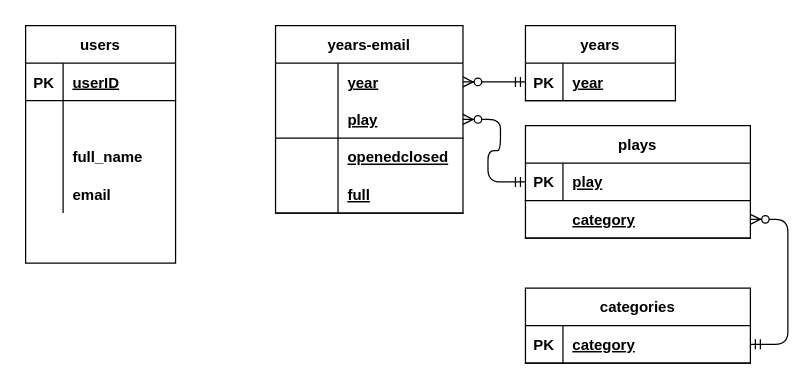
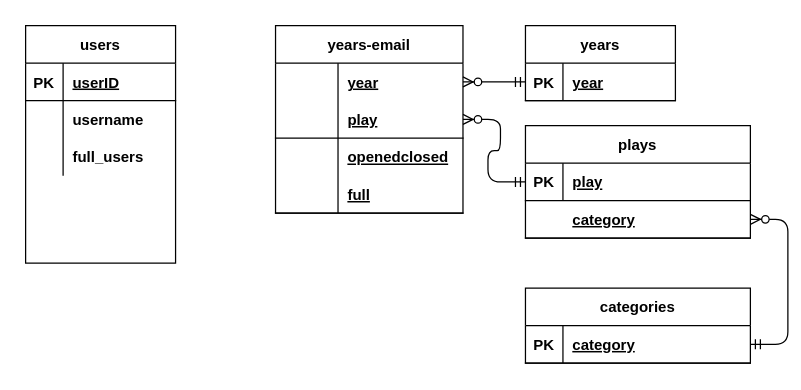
+ <mxCell id="8" value="username" style="shape=partialRectangle;connectable=0;fillColor=none;top=0;left=0;bottom=0;right=0;align=left;spacingLeft=6;overflow=hidden;fontStyle=1" parent="6" vertex="1"><mxGeometry x="30" width="90" height="30" as="geometry" /></mxCell>
- <mxCell id="11" value="full_name" style="shape=partialRectangle;connectable=0;fillColor=none;top=0;left=0;bottom=0;right=0;align=left;spacingLeft=6;overflow=hidden;fontStyle=1" parent="9" vertex="1"><mxGeometry x="30" width="90" height="30" as="geometry" /></mxCell>
+ <mxCell id="11" value="full_users" style="shape=partialRectangle;connectable=0;fillColor=none;top=0;left=0;bottom=0;right=0;align=left;spacingLeft=6;overflow=hidden;fontStyle=1" parent="9" vertex="1"><mxGeometry x="30" width="90" height="30" as="geometry" /></mxCell>
- <mxCell id="14" value="email" style="shape=partialRectangle;connectable=0;fillColor=none;top=0;left=0;bottom=0;right=0;align=left;spacingLeft=6;overflow=hidden;fontStyle=1" parent="12" vertex="1"><mxGeometry x="30" width="90" height="30" as="geometry" /></mxCell>
